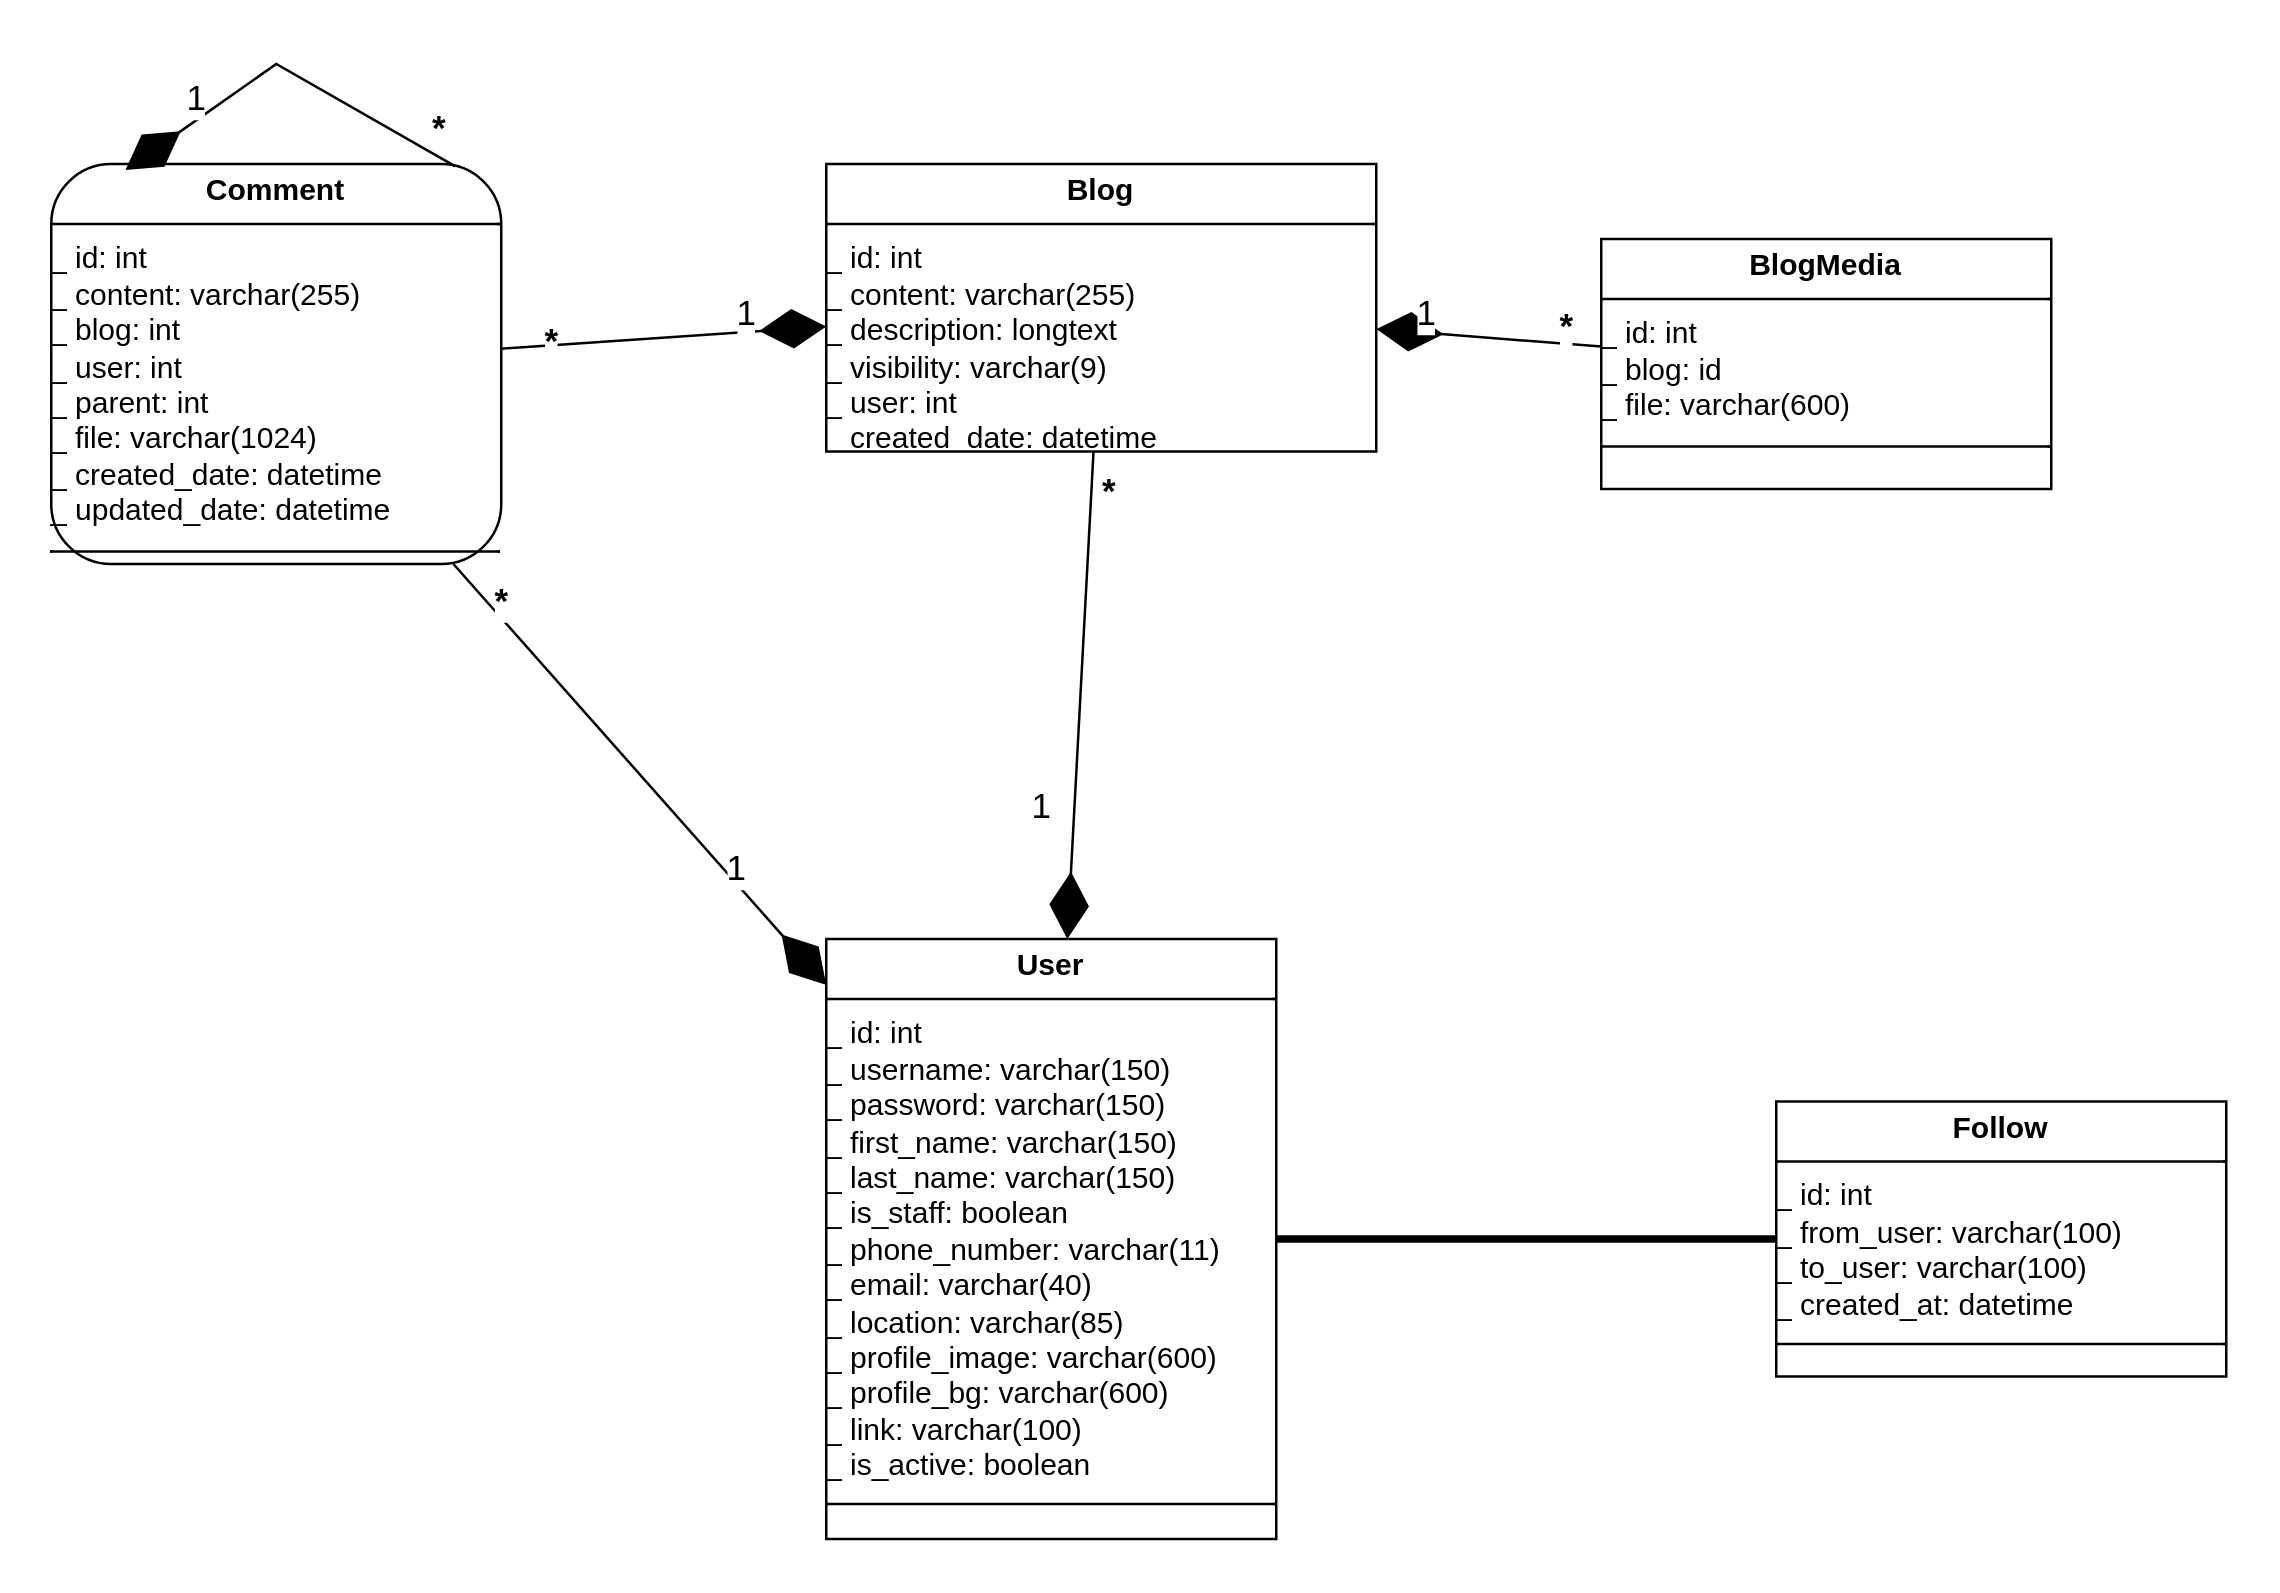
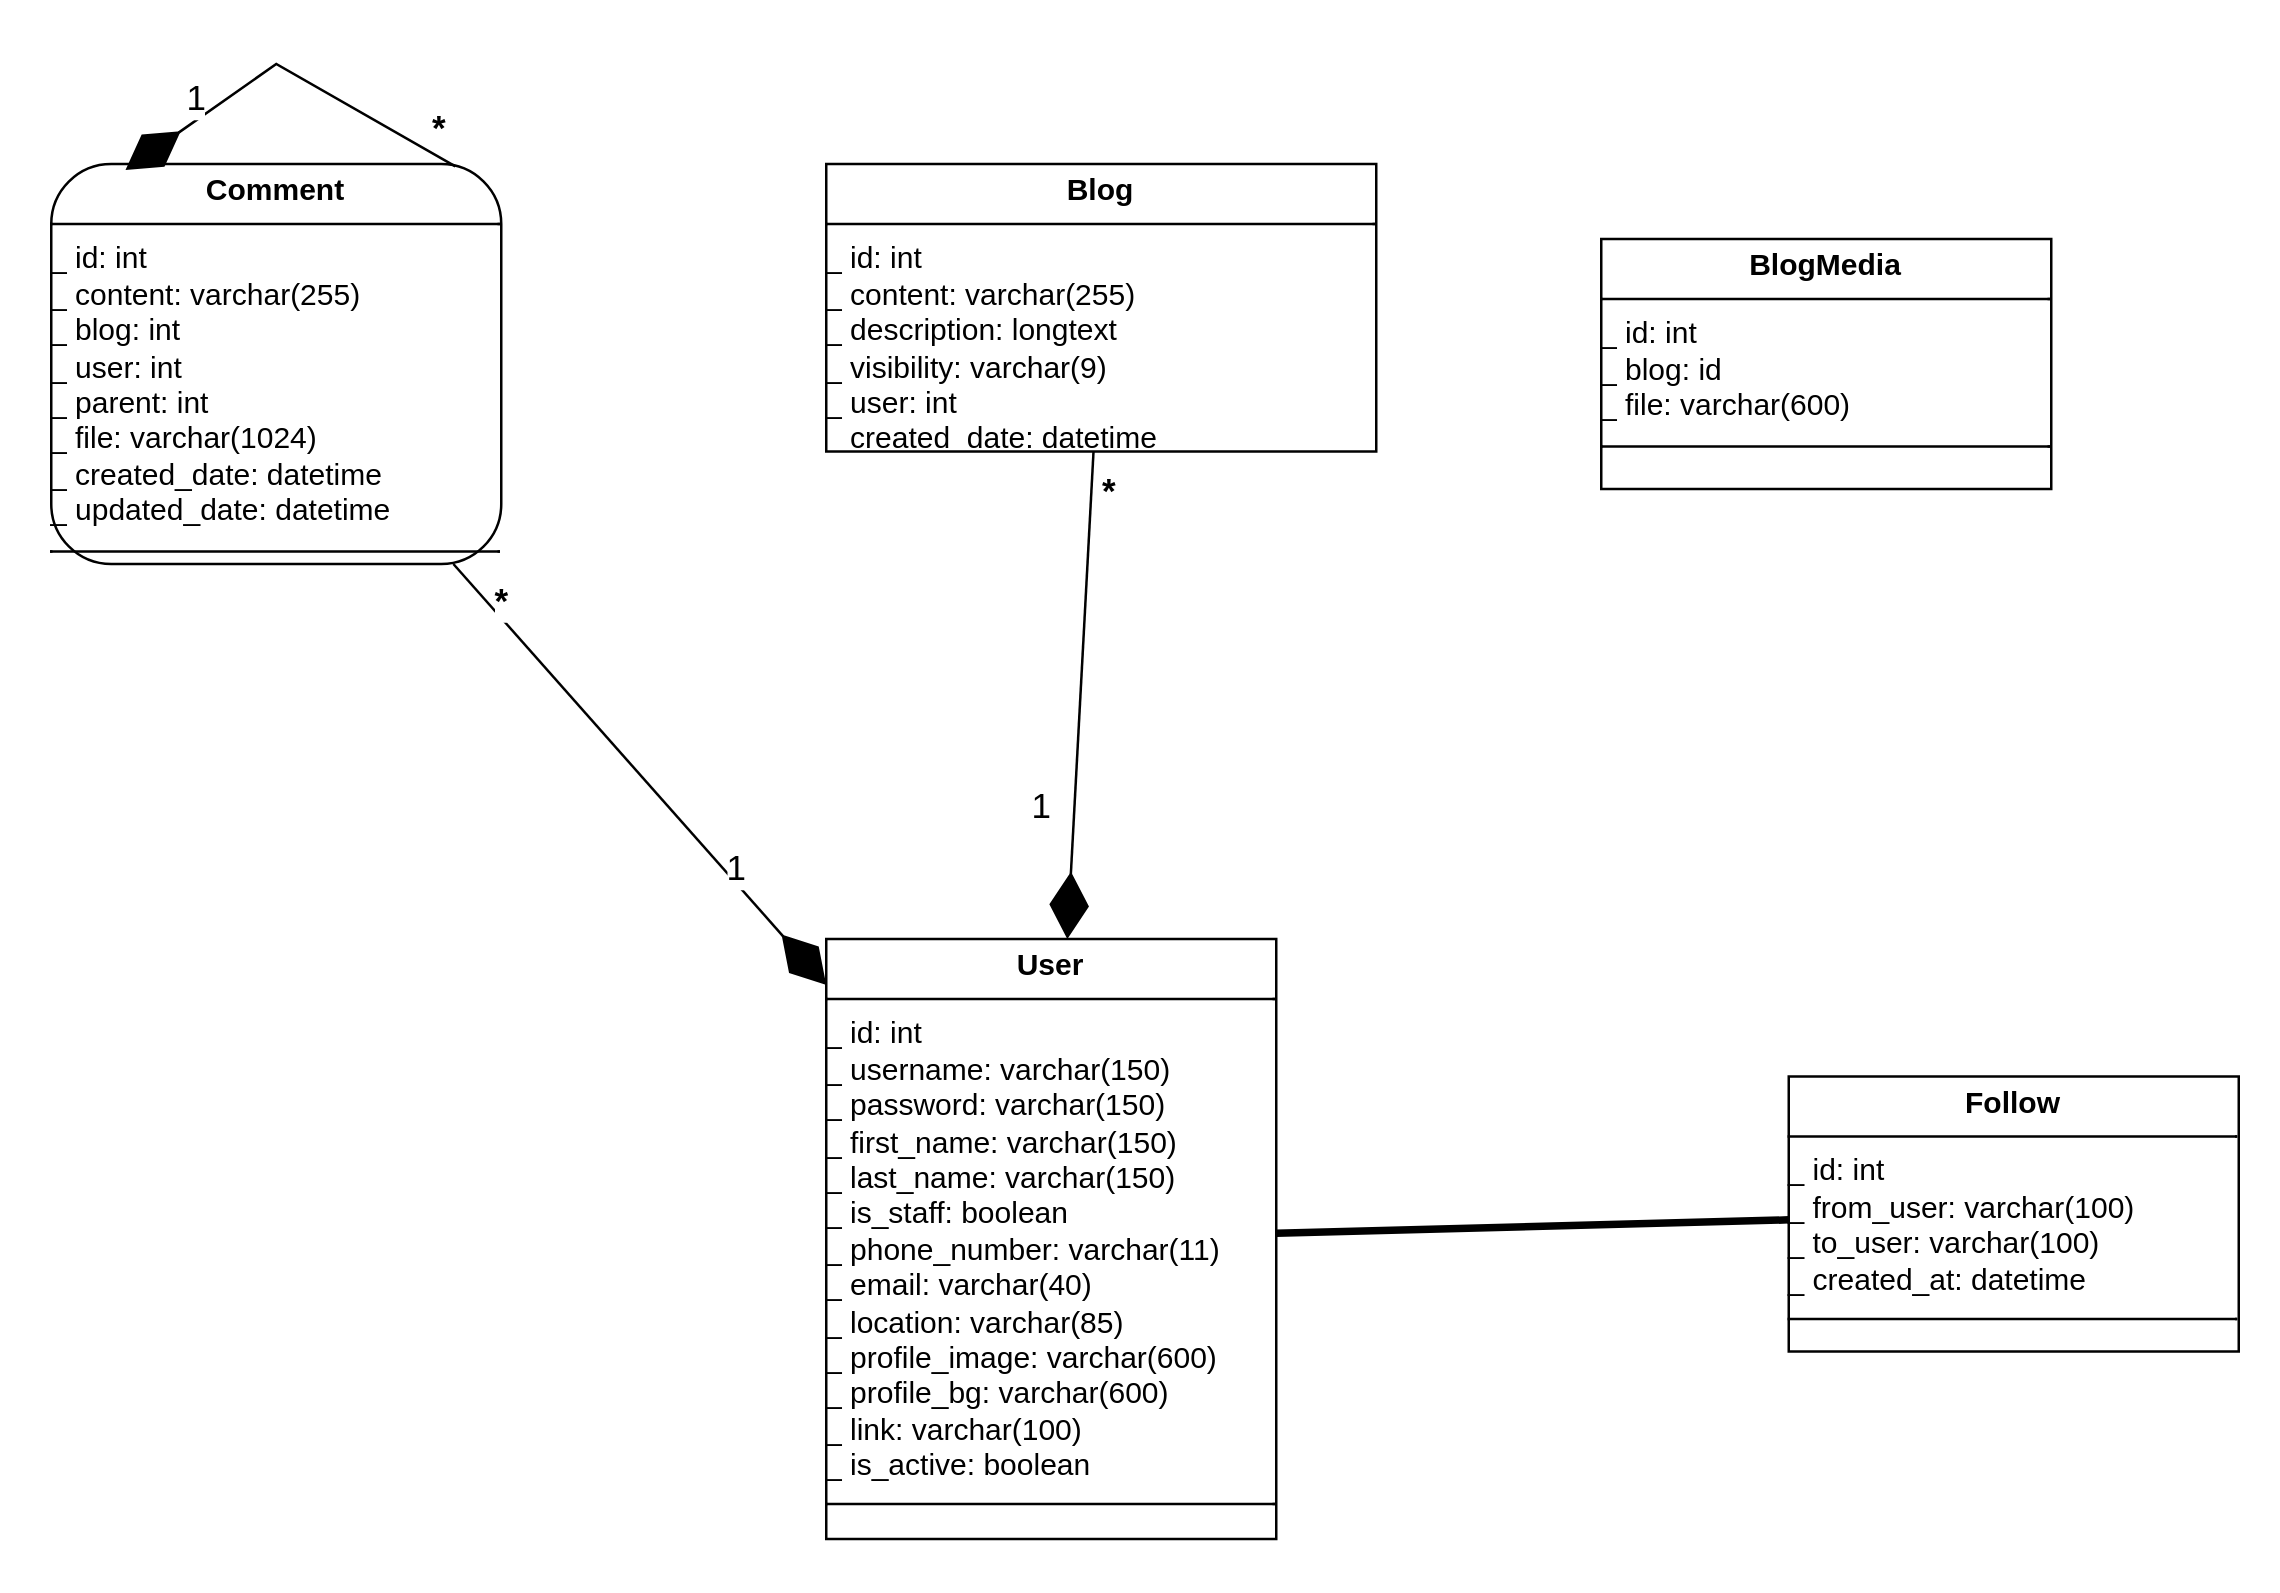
- <mxCell id="14" value="" style="endArrow=diamondThin;endFill=1;endSize=24;html=1;rounded=0;" edge="1" parent="1" source="13" target="4"><mxGeometry width="160" relative="1" as="geometry"><mxPoint x="660" y="150" as="sourcePoint" /><mxPoint x="520" y="150" as="targetPoint" /></mxGeometry></mxCell>
- <mxCell id="15" value="&lt;font style=&quot;font-size: 14px;&quot;&gt;1&lt;/font&gt;" style="edgeLabel;html=1;align=center;verticalAlign=middle;resizable=0;points=[];" vertex="1" connectable="0" parent="14"><mxGeometry x="0.539" relative="1" as="geometry"><mxPoint x="-2" y="-8" as="offset" /></mxGeometry></mxCell>
- <mxCell id="16" value="&lt;font style=&quot;font-size: 14px;&quot;&gt;&lt;b&gt;*&lt;/b&gt;&lt;/font&gt;" style="edgeLabel;html=1;align=center;verticalAlign=middle;resizable=0;points=[];" vertex="1" connectable="0" parent="14"><mxGeometry x="-0.789" y="-3" relative="1" as="geometry"><mxPoint x="5" y="-5" as="offset" /></mxGeometry></mxCell>
- <mxCell id="9" value="" style="endArrow=diamondThin;endFill=1;endSize=24;html=1;rounded=0;" edge="1" parent="1" source="8" target="4"><mxGeometry width="160" relative="1" as="geometry"><mxPoint x="630" y="230" as="sourcePoint" /><mxPoint x="430" y="380" as="targetPoint" /></mxGeometry></mxCell>
- <mxCell id="10" value="&lt;font style=&quot;font-size: 14px;&quot;&gt;1&lt;/font&gt;" style="edgeLabel;html=1;align=center;verticalAlign=middle;resizable=0;points=[];" vertex="1" connectable="0" parent="9"><mxGeometry x="0.539" relative="1" as="geometry"><mxPoint x="-2" y="-8" as="offset" /></mxGeometry></mxCell>
- <mxCell id="11" value="&lt;font style=&quot;font-size: 14px;&quot;&gt;&lt;b&gt;*&lt;/b&gt;&lt;/font&gt;" style="edgeLabel;html=1;align=center;verticalAlign=middle;resizable=0;points=[];" vertex="1" connectable="0" parent="9"><mxGeometry x="-0.789" y="-3" relative="1" as="geometry"><mxPoint x="-5" y="-5" as="offset" /></mxGeometry></mxCell>
- <mxCell id="3" value="&lt;p style=&quot;margin:0px;margin-top:4px;text-align:center;&quot;&gt;&lt;b&gt;Follow&lt;/b&gt;&lt;/p&gt;&lt;hr size=&quot;1&quot; style=&quot;border-style:solid;&quot;&gt;_ id: int&lt;div&gt;_ from_user: varchar(100)&lt;/div&gt;&lt;div&gt;_ to_user: varchar(100)&lt;/div&gt;&lt;div&gt;_ created_at: datetime&lt;div&gt;&lt;div style=&quot;height:2px;&quot;&gt;&lt;/div&gt;&lt;hr size=&quot;1&quot; style=&quot;border-style:solid;&quot;&gt;&lt;div style=&quot;height:2px;&quot;&gt;&lt;/div&gt;&lt;/div&gt;&lt;/div&gt;" style="verticalAlign=top;align=left;overflow=fill;html=1;whiteSpace=wrap;" vertex="1" parent="1"><mxGeometry x="710" y="435" width="180" height="110" as="geometry" /></mxCell>
+ <mxCell id="3" value="&lt;p style=&quot;margin:0px;margin-top:4px;text-align:center;&quot;&gt;&lt;b&gt;Follow&lt;/b&gt;&lt;/p&gt;&lt;hr size=&quot;1&quot; style=&quot;border-style:solid;&quot;&gt;_ id: int&lt;div&gt;_ from_user: varchar(100)&lt;/div&gt;&lt;div&gt;_ to_user: varchar(100)&lt;/div&gt;&lt;div&gt;_ created_at: datetime&lt;div&gt;&lt;div style=&quot;height:2px;&quot;&gt;&lt;/div&gt;&lt;hr size=&quot;1&quot; style=&quot;border-style:solid;&quot;&gt;&lt;div style=&quot;height:2px;&quot;&gt;&lt;/div&gt;&lt;/div&gt;&lt;/div&gt;" style="verticalAlign=top;align=left;overflow=fill;html=1;whiteSpace=wrap;" vertex="1" parent="1"><mxGeometry x="715" y="425" width="180" height="110" as="geometry" /></mxCell>
